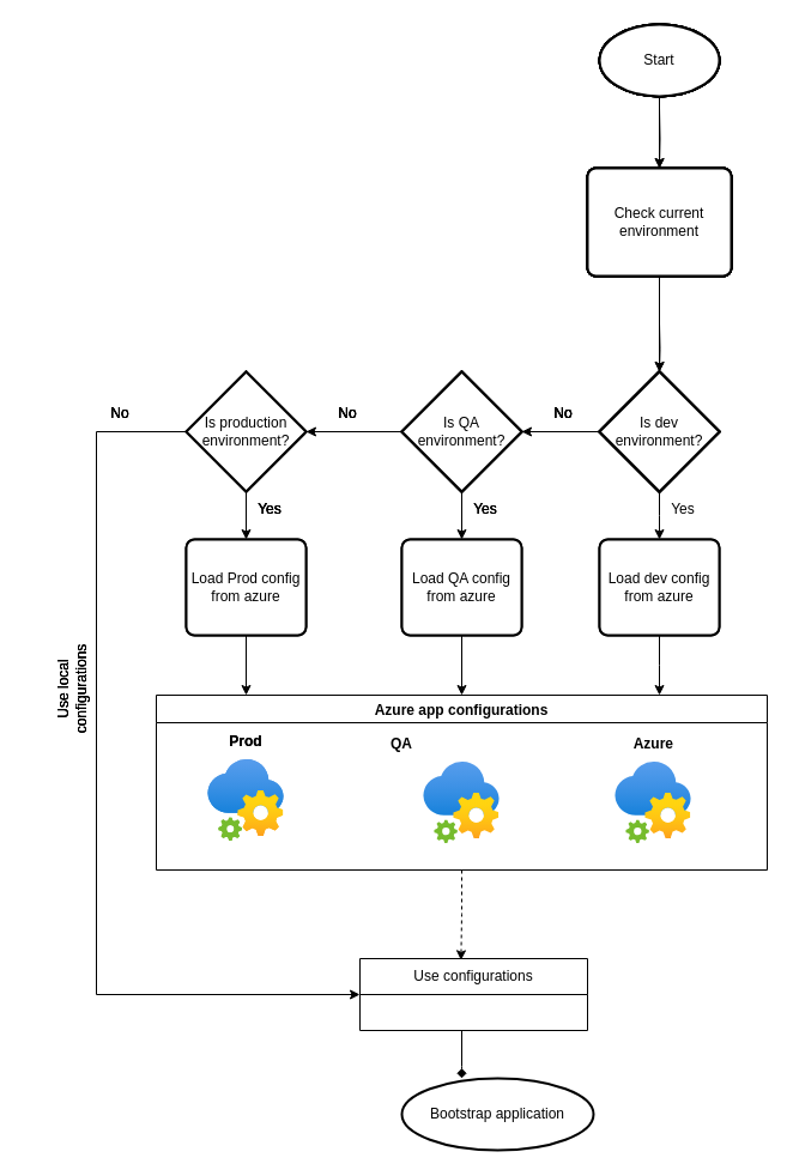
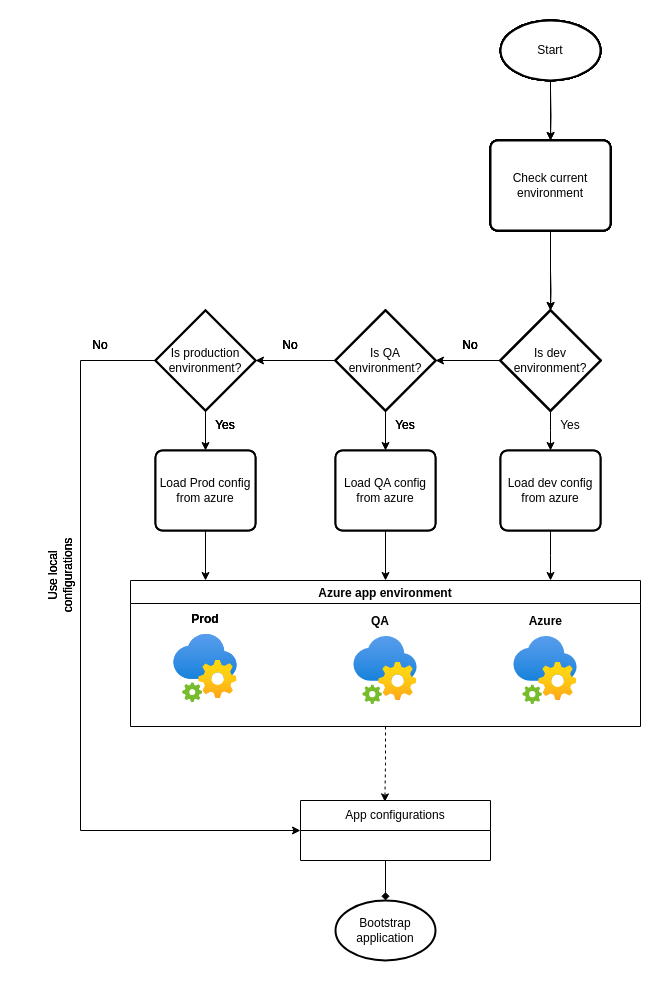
- <mxCell id="17" value="Azure app configurations" style="swimlane;startSize=23;" vertex="1" parent="14"><mxGeometry width="510" height="146" as="geometry" /></mxCell>
+ <mxCell id="17" value="Azure app environment" style="swimlane;startSize=23;" vertex="1" parent="14"><mxGeometry width="510" height="146" as="geometry" /></mxCell>
- <mxCell id="19" value="&lt;b&gt;QA&lt;/b&gt;" style="text;html=1;strokeColor=none;fillColor=none;align=center;verticalAlign=middle;whiteSpace=wrap;rounded=0;" vertex="1" parent="17"><mxGeometry x="175" y="33" width="60" height="16" as="geometry" /></mxCell>
+ <mxCell id="19" value="&lt;b&gt;QA&lt;/b&gt;" style="text;html=1;strokeColor=none;fillColor=none;align=center;verticalAlign=middle;whiteSpace=wrap;rounded=0;" vertex="1" parent="17"><mxGeometry x="220" y="33" width="60" height="16" as="geometry" /></mxCell>
- <mxCell id="4" value="Use configurations" style="swimlane;fontStyle=0;childLayout=stackLayout;horizontal=1;startSize=30;horizontalStack=0;resizeParent=1;resizeParentMax=0;resizeLast=0;collapsible=1;marginBottom=0;whiteSpace=wrap;html=1;" vertex="1" parent="1"><mxGeometry x="300" y="800" width="190" height="60" as="geometry" /></mxCell>
+ <mxCell id="4" value="App configurations" style="swimlane;fontStyle=0;childLayout=stackLayout;horizontal=1;startSize=30;horizontalStack=0;resizeParent=1;resizeParentMax=0;resizeLast=0;collapsible=1;marginBottom=0;whiteSpace=wrap;html=1;" vertex="1" parent="1"><mxGeometry x="300" y="800" width="190" height="60" as="geometry" /></mxCell>
- <mxCell id="45" value="Bootstrap application" style="strokeWidth=2;html=1;shape=mxgraph.flowchart.start_1;whiteSpace=wrap;" vertex="1" parent="1"><mxGeometry x="335" y="900" width="160" height="60" as="geometry" /></mxCell>
+ <mxCell id="45" value="Bootstrap application" style="strokeWidth=2;html=1;shape=mxgraph.flowchart.start_1;whiteSpace=wrap;" vertex="1" parent="1"><mxGeometry x="335" y="900" width="100" height="60" as="geometry" /></mxCell>
